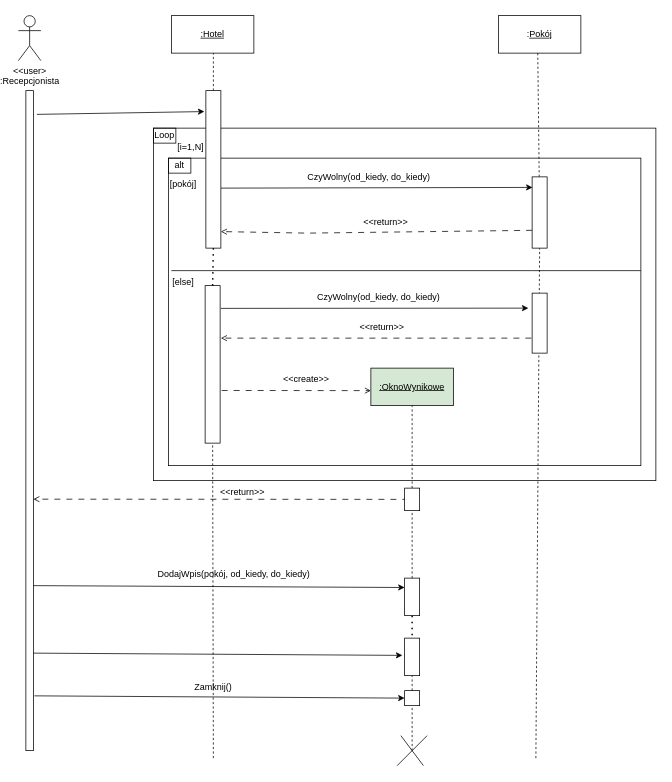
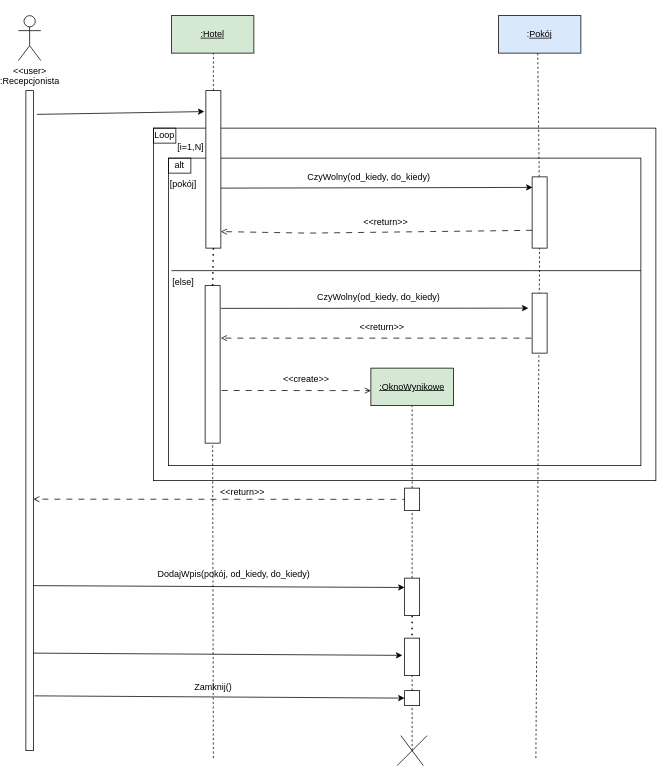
- <mxCell id="7" value="&lt;u&gt;:Hotel&lt;/u&gt;" style="html=1;whiteSpace=wrap;" parent="1" vertex="1"><mxGeometry x="224" y="20" width="110" height="50" as="geometry" /></mxCell>
+ <mxCell id="7" value="&lt;u&gt;:Hotel&lt;/u&gt;" style="html=1;whiteSpace=wrap;fillColor=#d5e8d4;" parent="1" vertex="1"><mxGeometry x="224" y="20" width="110" height="50" as="geometry" /></mxCell>
- <mxCell id="8" value=":&lt;u&gt;Pokój&lt;/u&gt;" style="html=1;whiteSpace=wrap;" parent="1" vertex="1"><mxGeometry x="660" y="20" width="110" height="50" as="geometry" /></mxCell>
+ <mxCell id="8" value=":&lt;u&gt;Pokój&lt;/u&gt;" style="html=1;whiteSpace=wrap;fillColor=#dae8fc;" parent="1" vertex="1"><mxGeometry x="660" y="20" width="110" height="50" as="geometry" /></mxCell>
